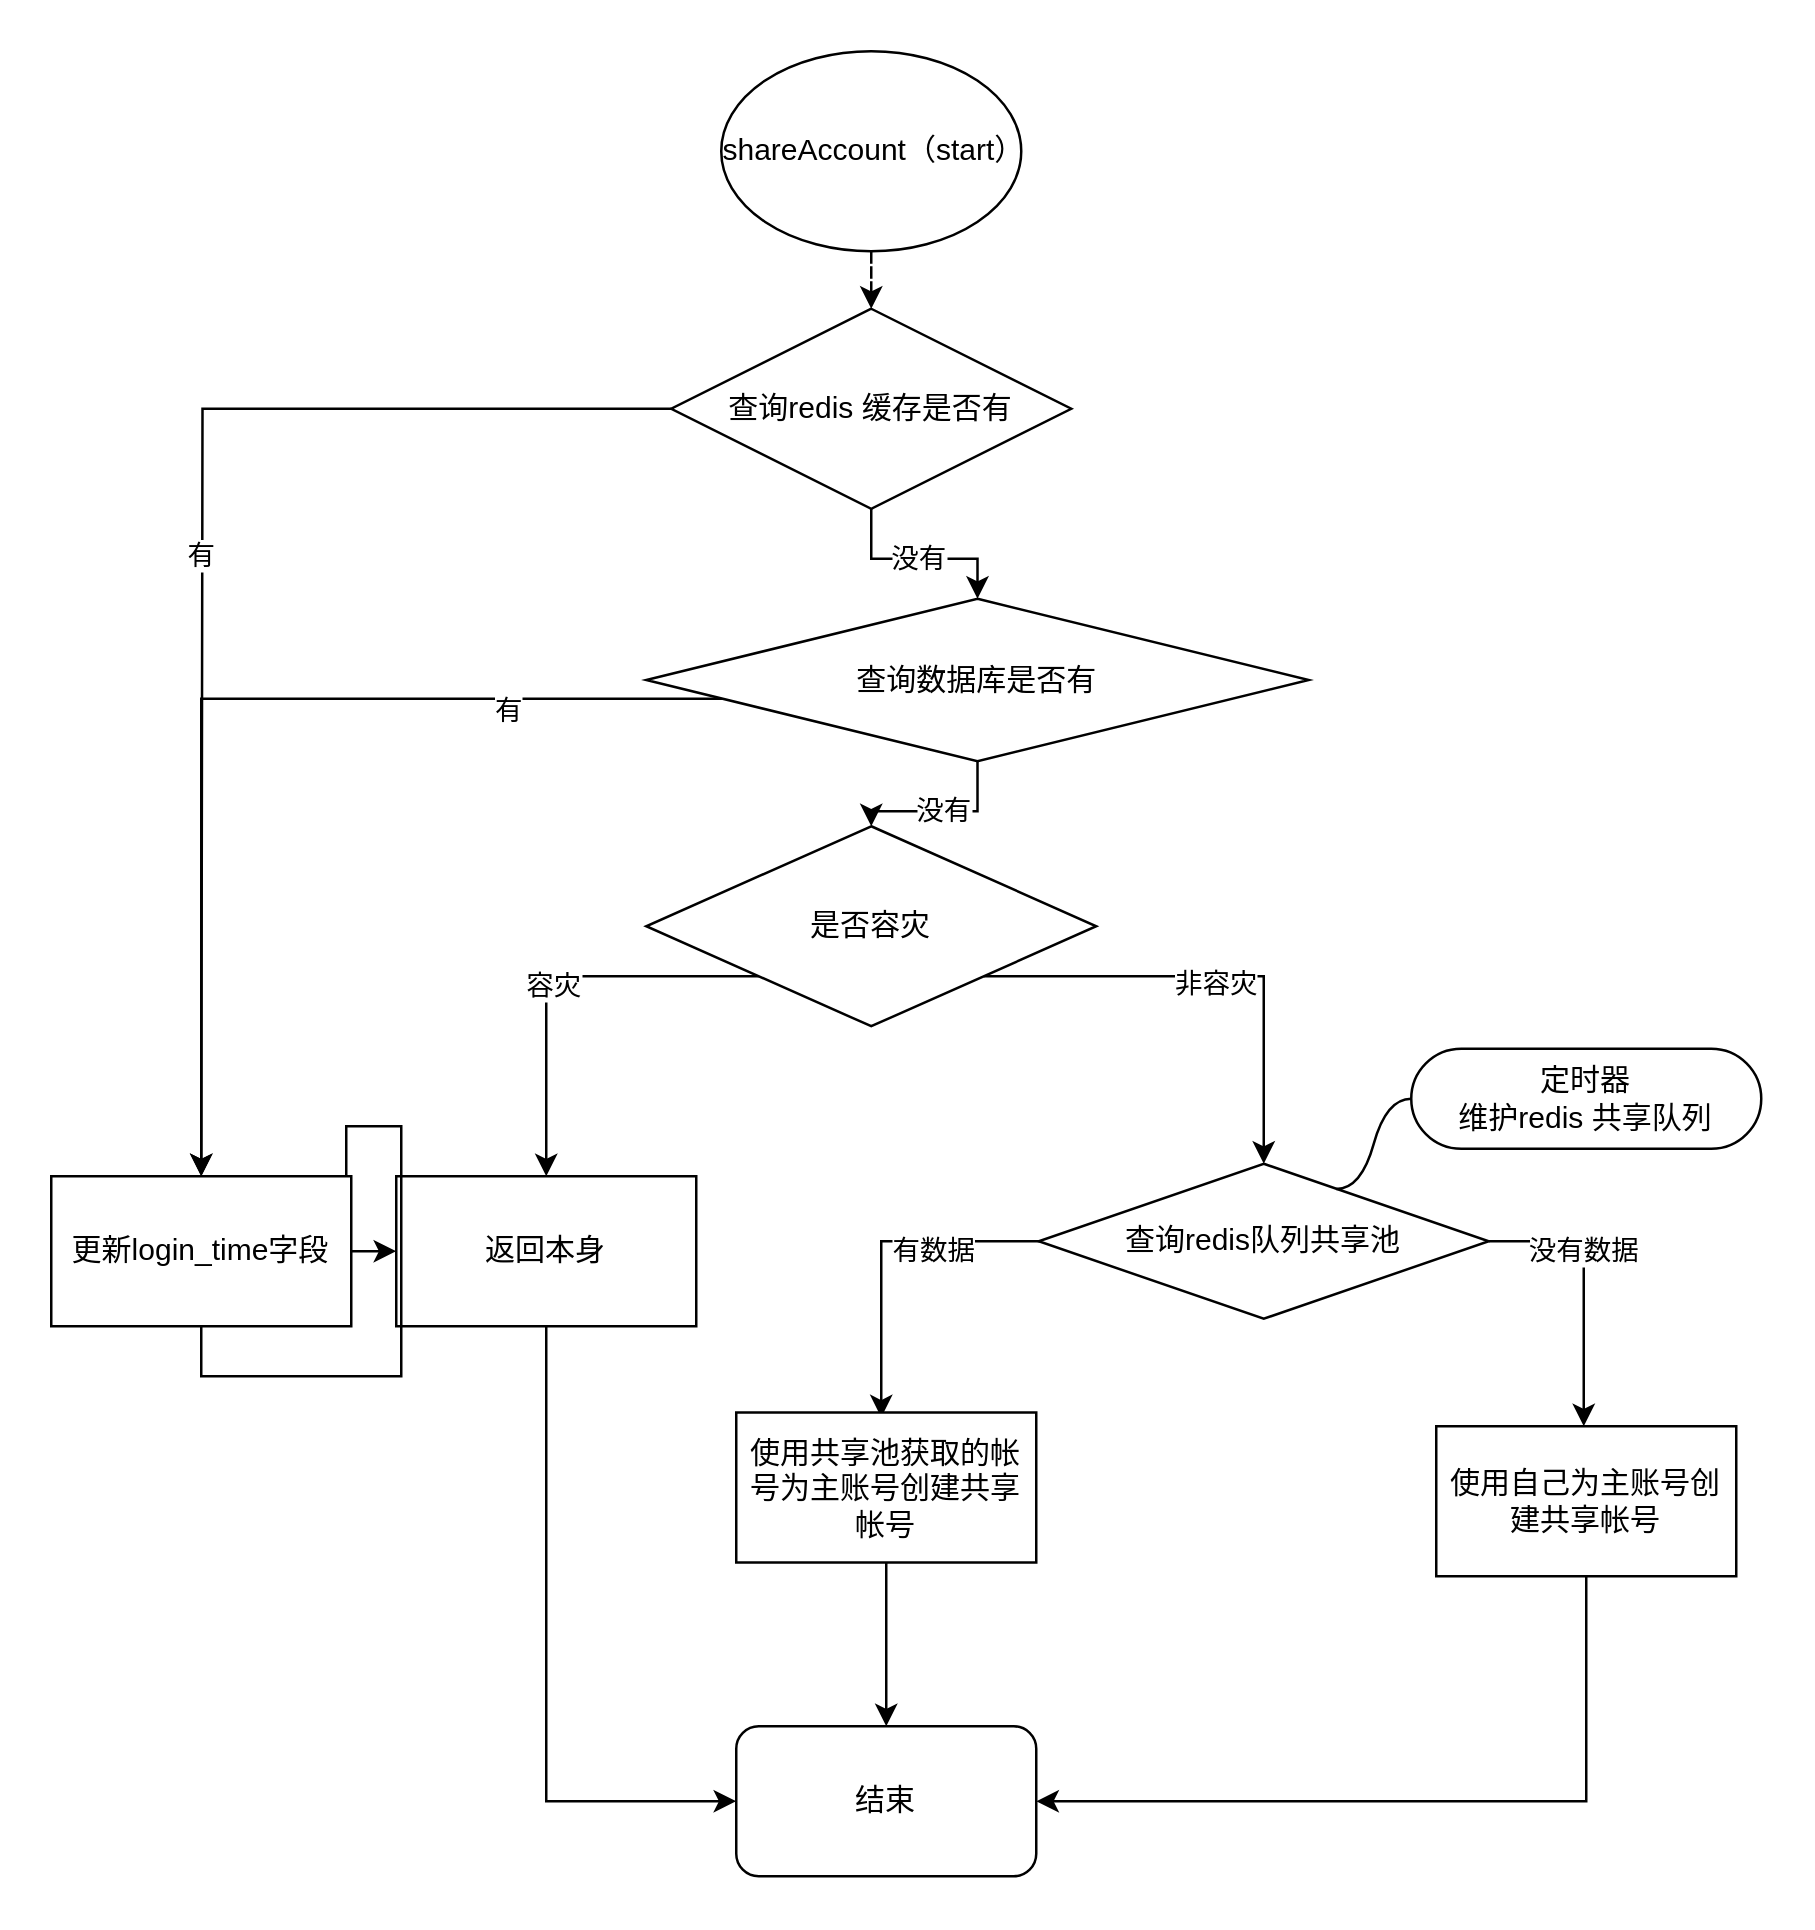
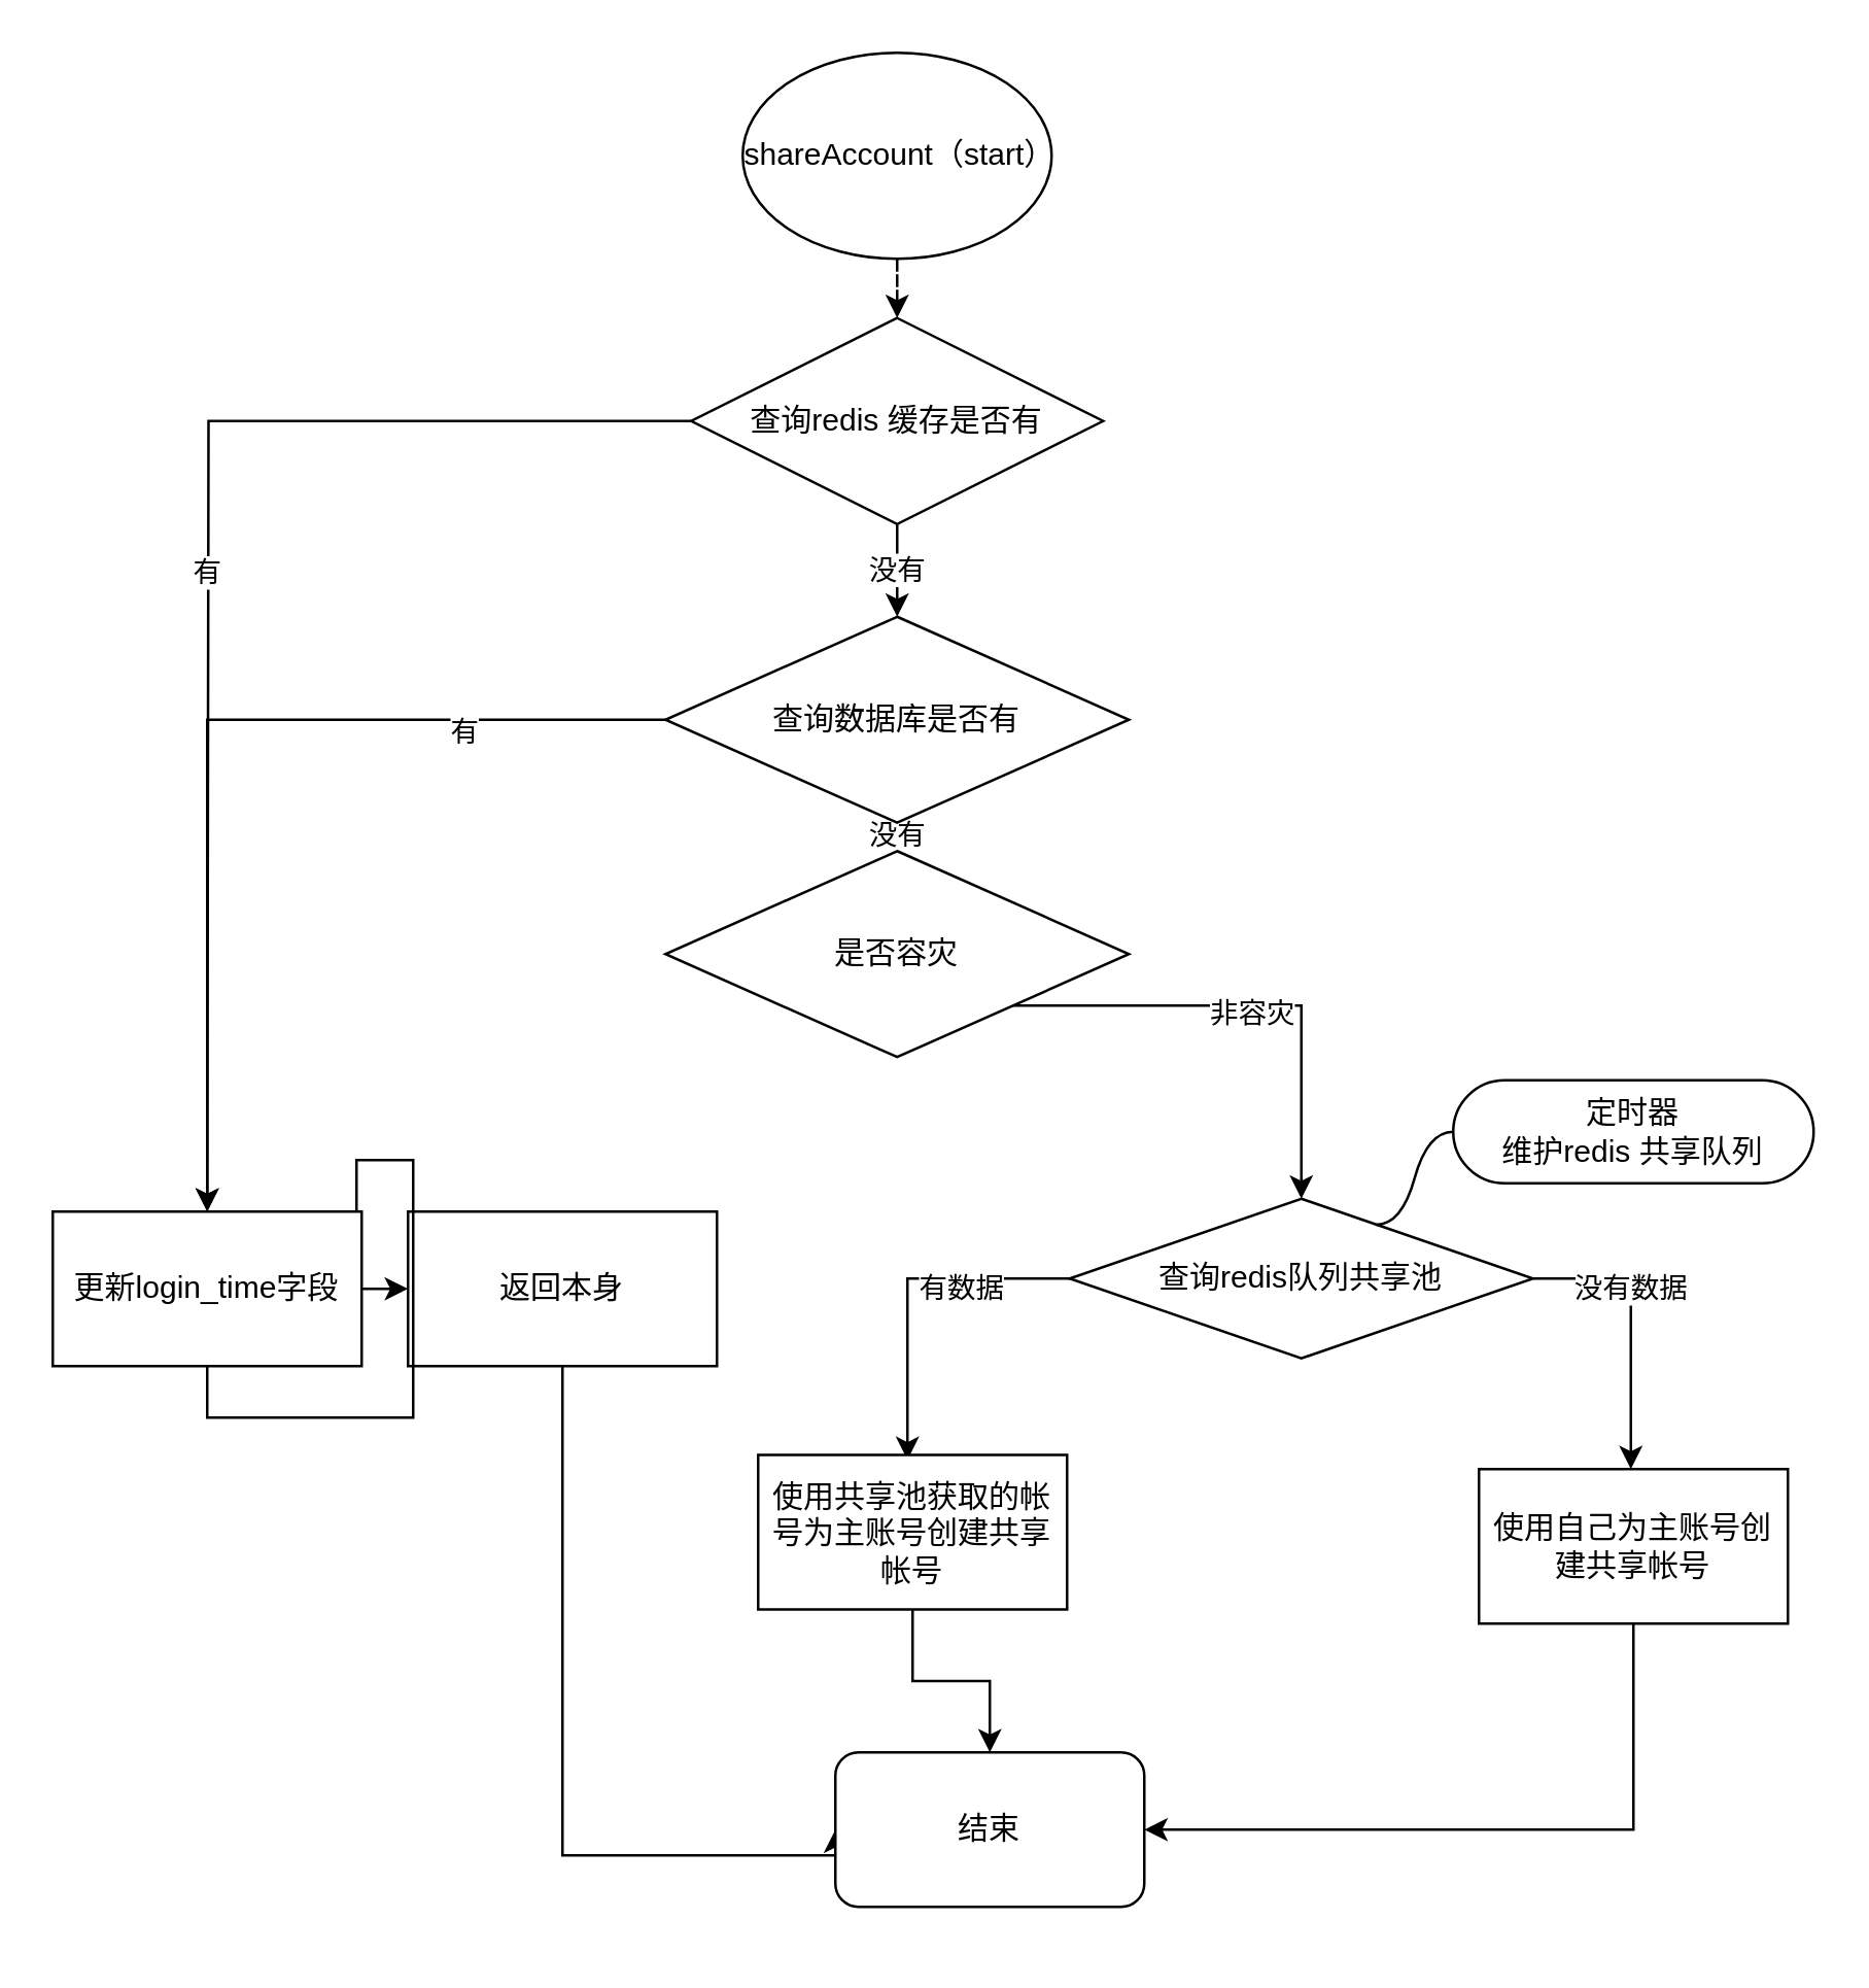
- <mxCell id="10" value="查询数据库是否有" style="rhombus;whiteSpace=wrap;html=1;" vertex="1" parent="1"><mxGeometry x="258" y="239" width="265" height="65" as="geometry" /></mxCell>
+ <mxCell id="10" value="查询数据库是否有" style="rhombus;whiteSpace=wrap;html=1;" vertex="1" parent="1"><mxGeometry x="258" y="239" width="180" height="80" as="geometry" /></mxCell>
- <mxCell id="21" style="edgeStyle=orthogonalEdgeStyle;rounded=0;orthogonalLoop=1;jettySize=auto;html=1;" edge="1" parent="1" source="23" target="26"><mxGeometry relative="1" as="geometry"><mxPoint x="218" y="500" as="targetPoint" /><Array as="points"><mxPoint x="218" y="390" /><mxPoint x="218" y="500" /></Array></mxGeometry></mxCell>
- <mxCell id="22" value="容灾" style="edgeLabel;html=1;align=center;verticalAlign=middle;resizable=0;points=[];" vertex="1" connectable="0" parent="21"><mxGeometry x="0.067" y="2" relative="1" as="geometry"><mxPoint as="offset" /></mxGeometry></mxCell>
- <mxCell id="29" value="结束" style="rounded=1;whiteSpace=wrap;html=1;" vertex="1" parent="1"><mxGeometry x="294" y="690" width="120" height="60" as="geometry" /></mxCell>
+ <mxCell id="29" value="结束" style="rounded=1;whiteSpace=wrap;html=1;" vertex="1" parent="1"><mxGeometry x="324" y="680" width="120" height="60" as="geometry" /></mxCell>
